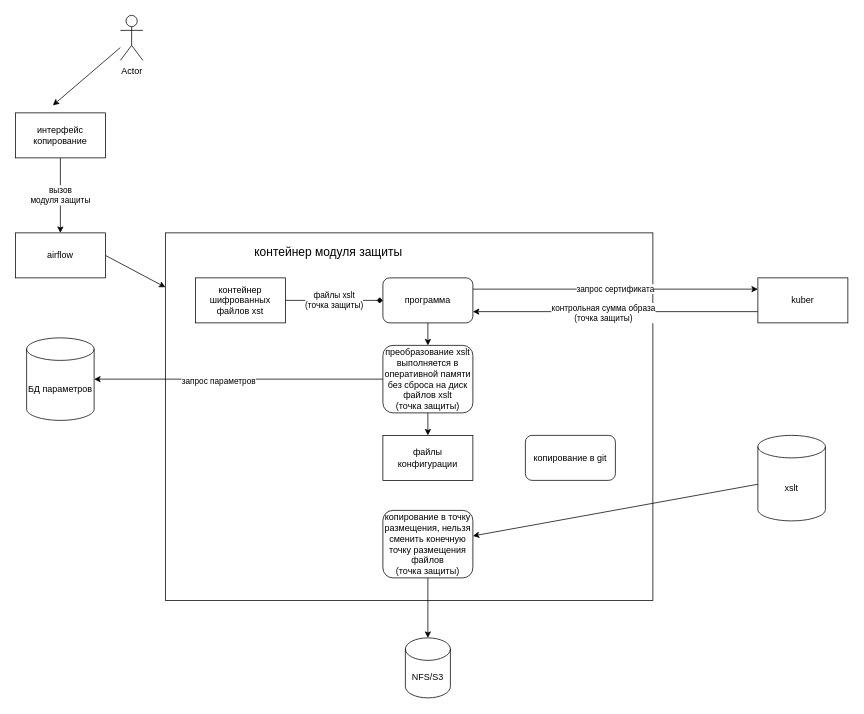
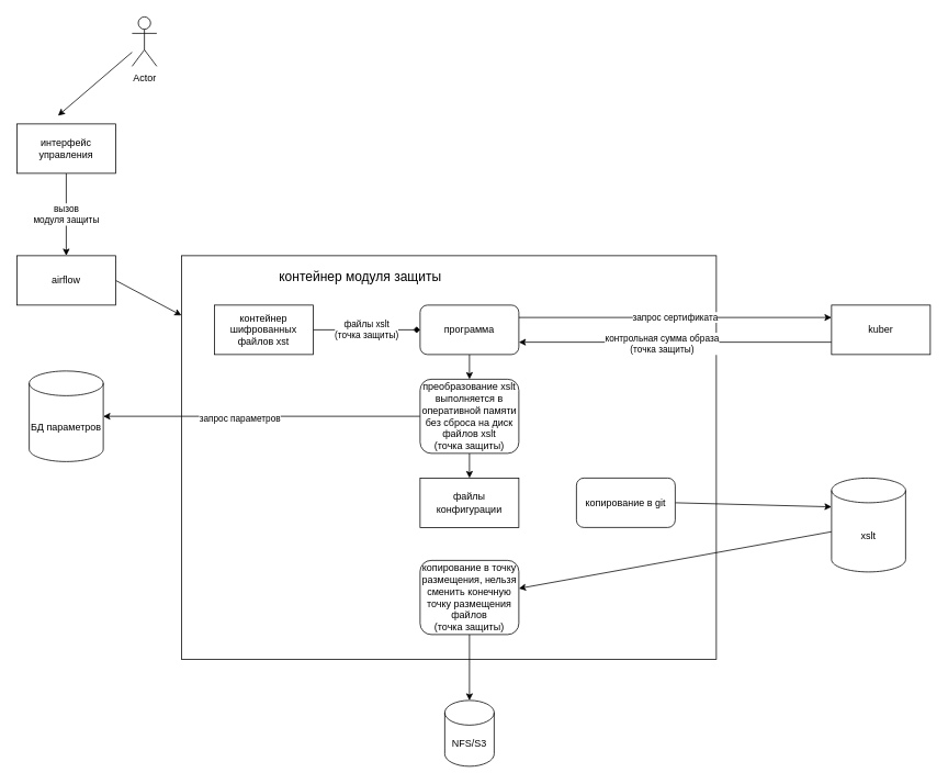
- <mxCell id="12" value="интерфейс копирование" style="rounded=0;whiteSpace=wrap;html=1;" vertex="1" parent="1"><mxGeometry x="20" y="150" width="120" height="60" as="geometry" /></mxCell>
+ <mxCell id="12" value="интерфейс управления" style="rounded=0;whiteSpace=wrap;html=1;" vertex="1" parent="1"><mxGeometry x="20" y="150" width="120" height="60" as="geometry" /></mxCell>
+ <mxCell id="26" style="edgeStyle=none;html=1;exitX=1;exitY=0.5;exitDx=0;exitDy=0;entryX=0;entryY=0;entryDx=0;entryDy=35;entryPerimeter=0;" edge="1" parent="1" source="27" target="28"><mxGeometry relative="1" as="geometry" /></mxCell>
